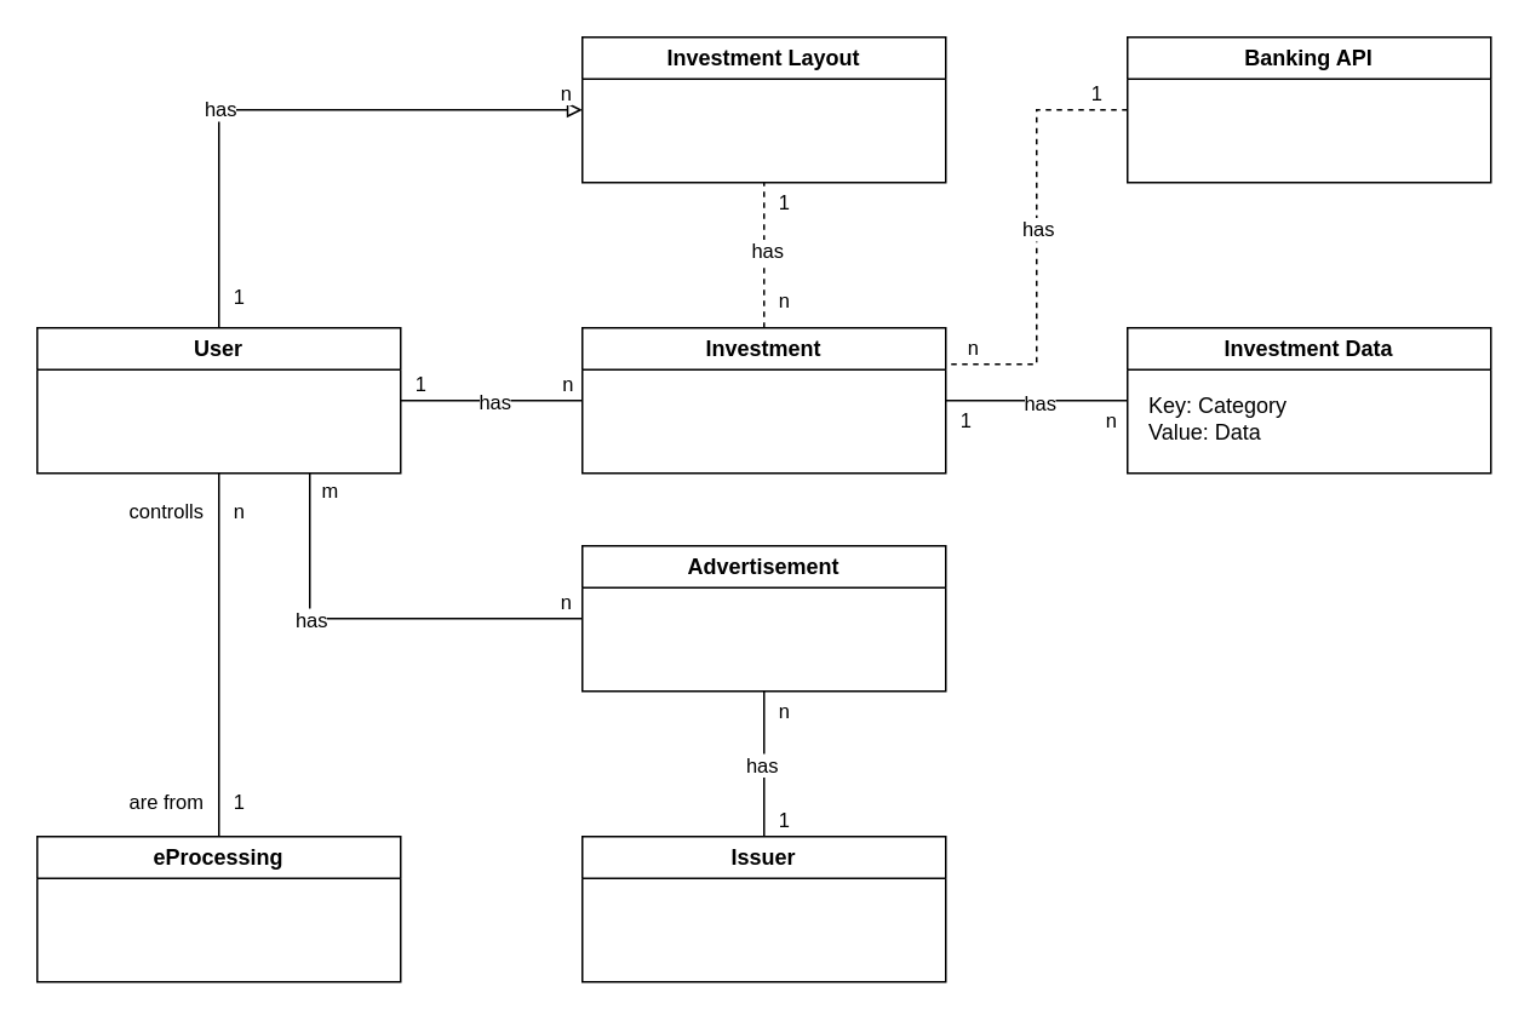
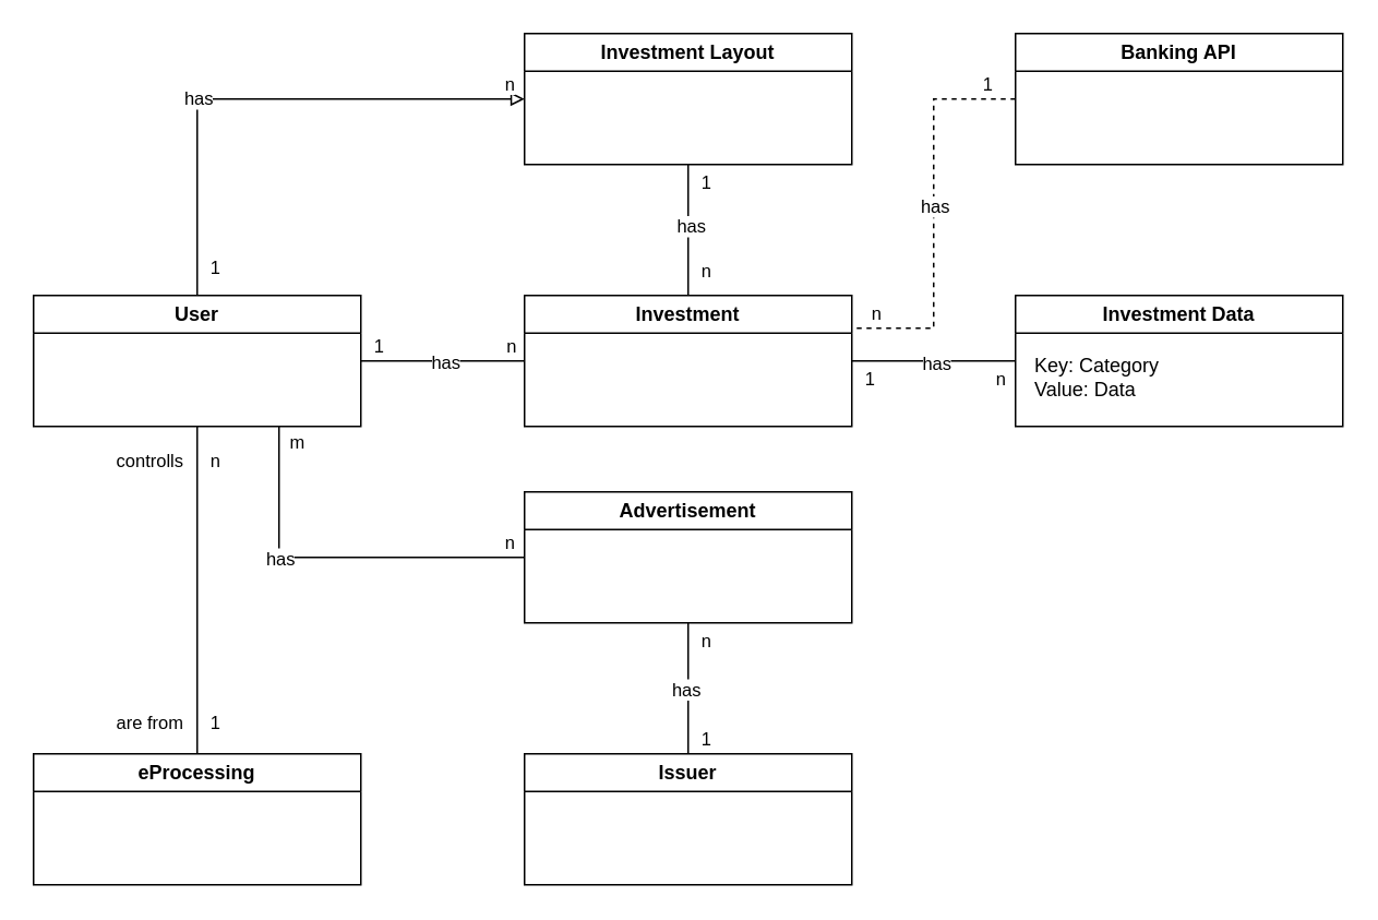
- <mxCell id="15" style="edgeStyle=orthogonalEdgeStyle;rounded=0;orthogonalLoop=1;jettySize=auto;html=1;entryX=0.5;entryY=1;entryDx=0;entryDy=0;strokeColor=default;align=center;verticalAlign=middle;fontFamily=Helvetica;fontSize=11;fontColor=default;labelBackgroundColor=default;endArrow=none;endFill=0;dashed=1;" edge="1" parent="1" source="19" target="22"><mxGeometry relative="1" as="geometry" /></mxCell>
+ <mxCell id="15" style="edgeStyle=orthogonalEdgeStyle;rounded=0;orthogonalLoop=1;jettySize=auto;html=1;entryX=0.5;entryY=1;entryDx=0;entryDy=0;strokeColor=default;align=center;verticalAlign=middle;fontFamily=Helvetica;fontSize=11;fontColor=default;labelBackgroundColor=default;endArrow=none;endFill=0;" edge="1" parent="1" source="19" target="22"><mxGeometry relative="1" as="geometry" /></mxCell>
